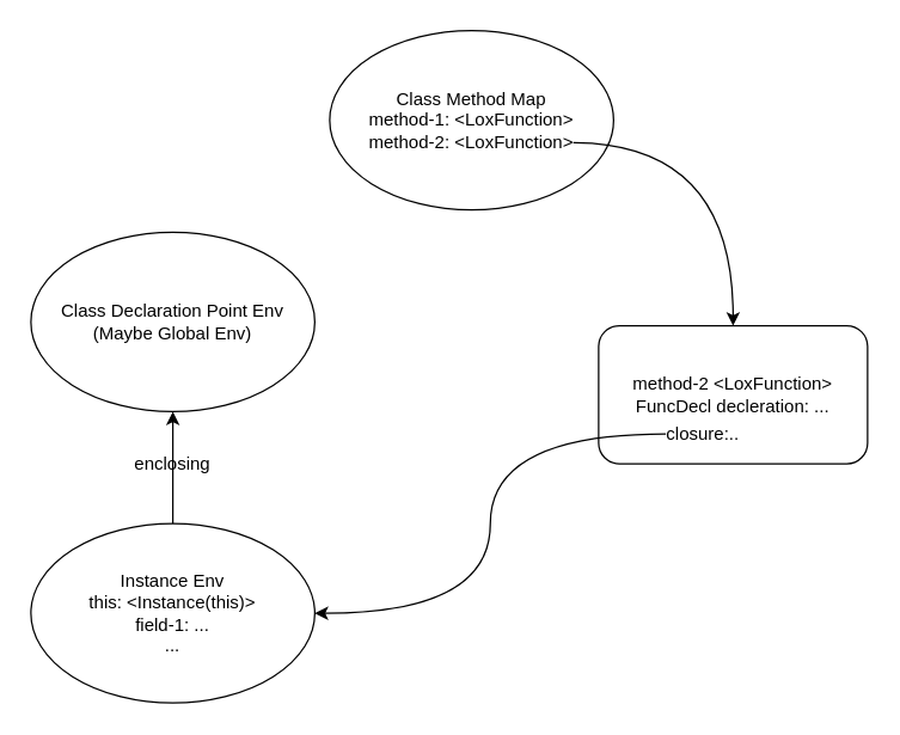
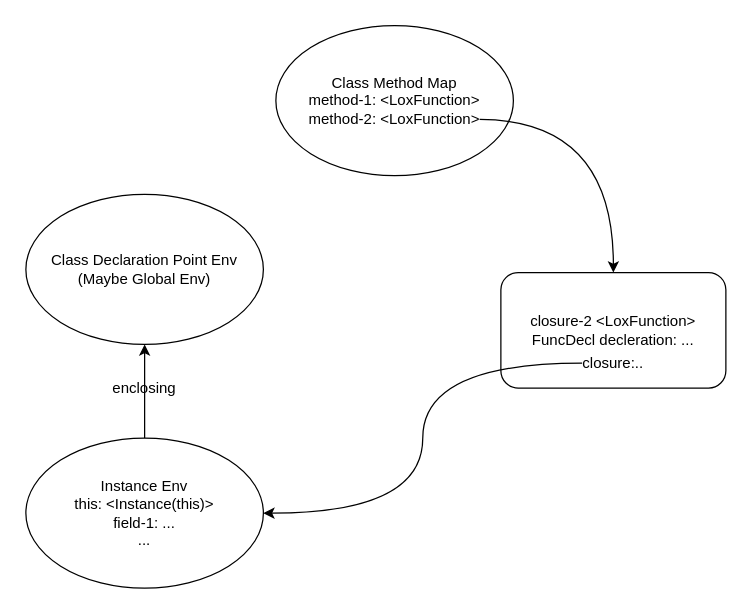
- <mxCell id="5" value="method-2 &amp;lt;LoxFunction&amp;gt;&lt;br&gt;FuncDecl decleration: ..." style="rounded=1;whiteSpace=wrap;html=1;" vertex="1" parent="1"><mxGeometry x="400" y="217.5" width="180" height="92.5" as="geometry" /></mxCell>
+ <mxCell id="5" value="closure-2 &amp;lt;LoxFunction&amp;gt;&lt;br&gt;FuncDecl decleration: ..." style="rounded=1;whiteSpace=wrap;html=1;" vertex="1" parent="1"><mxGeometry x="400" y="217.5" width="180" height="92.5" as="geometry" /></mxCell>
- <mxCell id="7" value="closure:.." style="text;html=1;strokeColor=none;fillColor=none;align=center;verticalAlign=middle;whiteSpace=wrap;rounded=0;" vertex="1" parent="1"><mxGeometry x="445" y="280" width="50" height="20" as="geometry" /></mxCell>
+ <mxCell id="7" value="closure:.." style="text;html=1;strokeColor=none;fillColor=none;align=center;verticalAlign=middle;whiteSpace=wrap;rounded=0;" vertex="1" parent="1"><mxGeometry x="465" y="280" width="50" height="20" as="geometry" /></mxCell>
